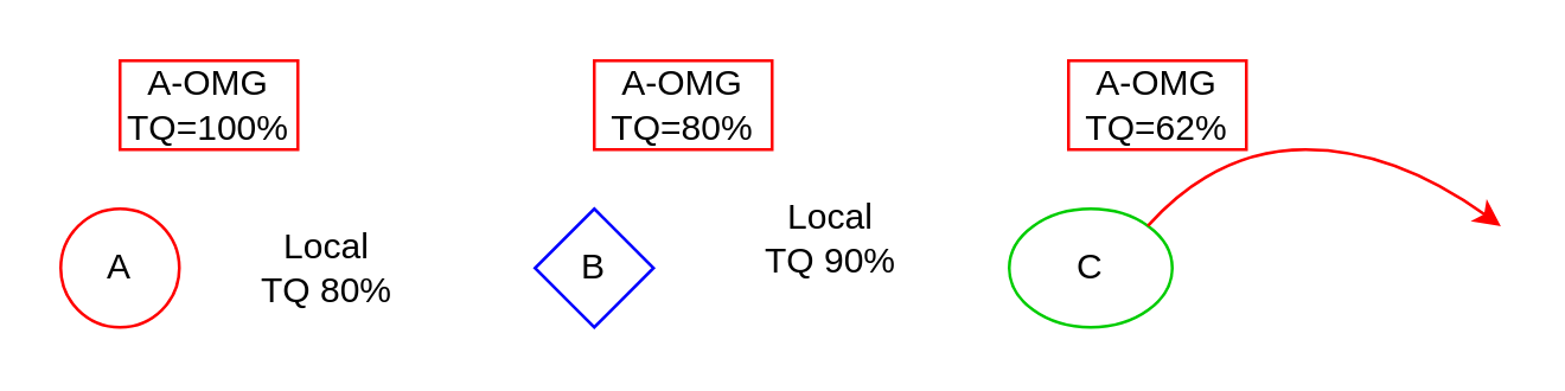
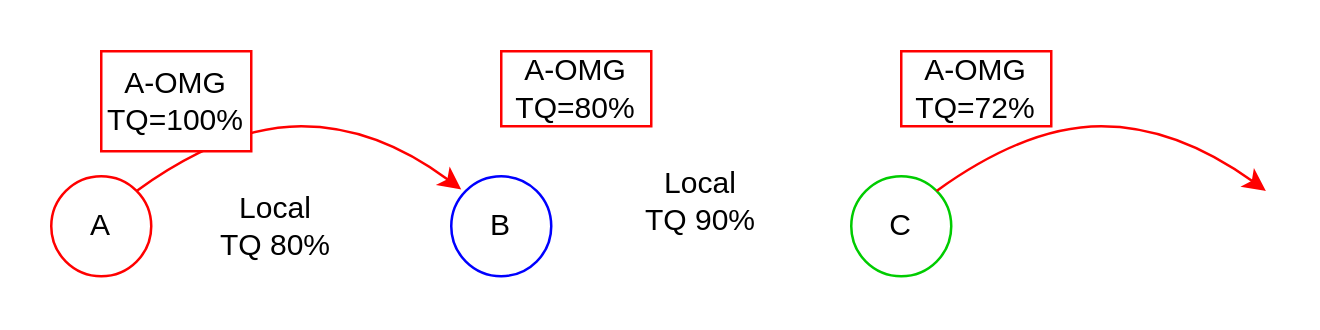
- <mxCell id="7" value="A-OMG TQ=100%" style="rounded=0;whiteSpace=wrap;html=1;strokeColor=#FF0000;strokeWidth=1;" vertex="1" parent="1"><mxGeometry x="40" y="20" width="60" height="30" as="geometry" /></mxCell>
+ <mxCell id="7" value="A-OMG TQ=100%" style="rounded=0;whiteSpace=wrap;html=1;strokeColor=#FF0000;strokeWidth=1;" vertex="1" parent="1"><mxGeometry x="40" y="20" width="60" height="40" as="geometry" /></mxCell>
- <mxCell id="11" value="&lt;div&gt;A-OMG TQ=62%&lt;/div&gt;" style="rounded=0;whiteSpace=wrap;html=1;strokeColor=#FF0000;strokeWidth=1;" vertex="1" parent="1"><mxGeometry x="360" y="20" width="60" height="30" as="geometry" /></mxCell>
+ <mxCell id="11" value="&lt;div&gt;A-OMG TQ=72%&lt;/div&gt;" style="rounded=0;whiteSpace=wrap;html=1;strokeColor=#FF0000;strokeWidth=1;" vertex="1" parent="1"><mxGeometry x="360" y="20" width="60" height="30" as="geometry" /></mxCell>
+ <mxCell id="3" value="" style="curved=1;endArrow=classic;html=1;exitX=1;exitY=0;exitDx=0;exitDy=0;entryX=0.1;entryY=0.133;entryDx=0;entryDy=0;entryPerimeter=0;strokeColor=#FF0000;" parent="1" source="2" target="4" edge="1"><mxGeometry width="50" height="50" relative="1" as="geometry"><mxPoint x="295" y="160" as="sourcePoint" /><mxPoint x="215" y="60" as="targetPoint" /><Array as="points"><mxPoint x="90" y="50" /><mxPoint x="150" y="50" /></Array></mxGeometry></mxCell>
- <mxCell id="4" value="B" style="rhombus;whiteSpace=wrap;html=1;strokeColor=#0000FF;" parent="1" vertex="1"><mxGeometry x="180" y="70" width="40" height="40" as="geometry" /></mxCell>
+ <mxCell id="4" value="B" style="ellipse;whiteSpace=wrap;html=1;strokeColor=#0000FF;" parent="1" vertex="1"><mxGeometry x="180" y="70" width="40" height="40" as="geometry" /></mxCell>
- <mxCell id="6" value="C" style="ellipse;whiteSpace=wrap;html=1;strokeColor=#00CC00;" vertex="1" parent="1"><mxGeometry x="340" y="70" width="55" height="40" as="geometry" /></mxCell>
+ <mxCell id="6" value="C" style="ellipse;whiteSpace=wrap;html=1;strokeColor=#00CC00;" vertex="1" parent="1"><mxGeometry x="340" y="70" width="40" height="40" as="geometry" /></mxCell>
